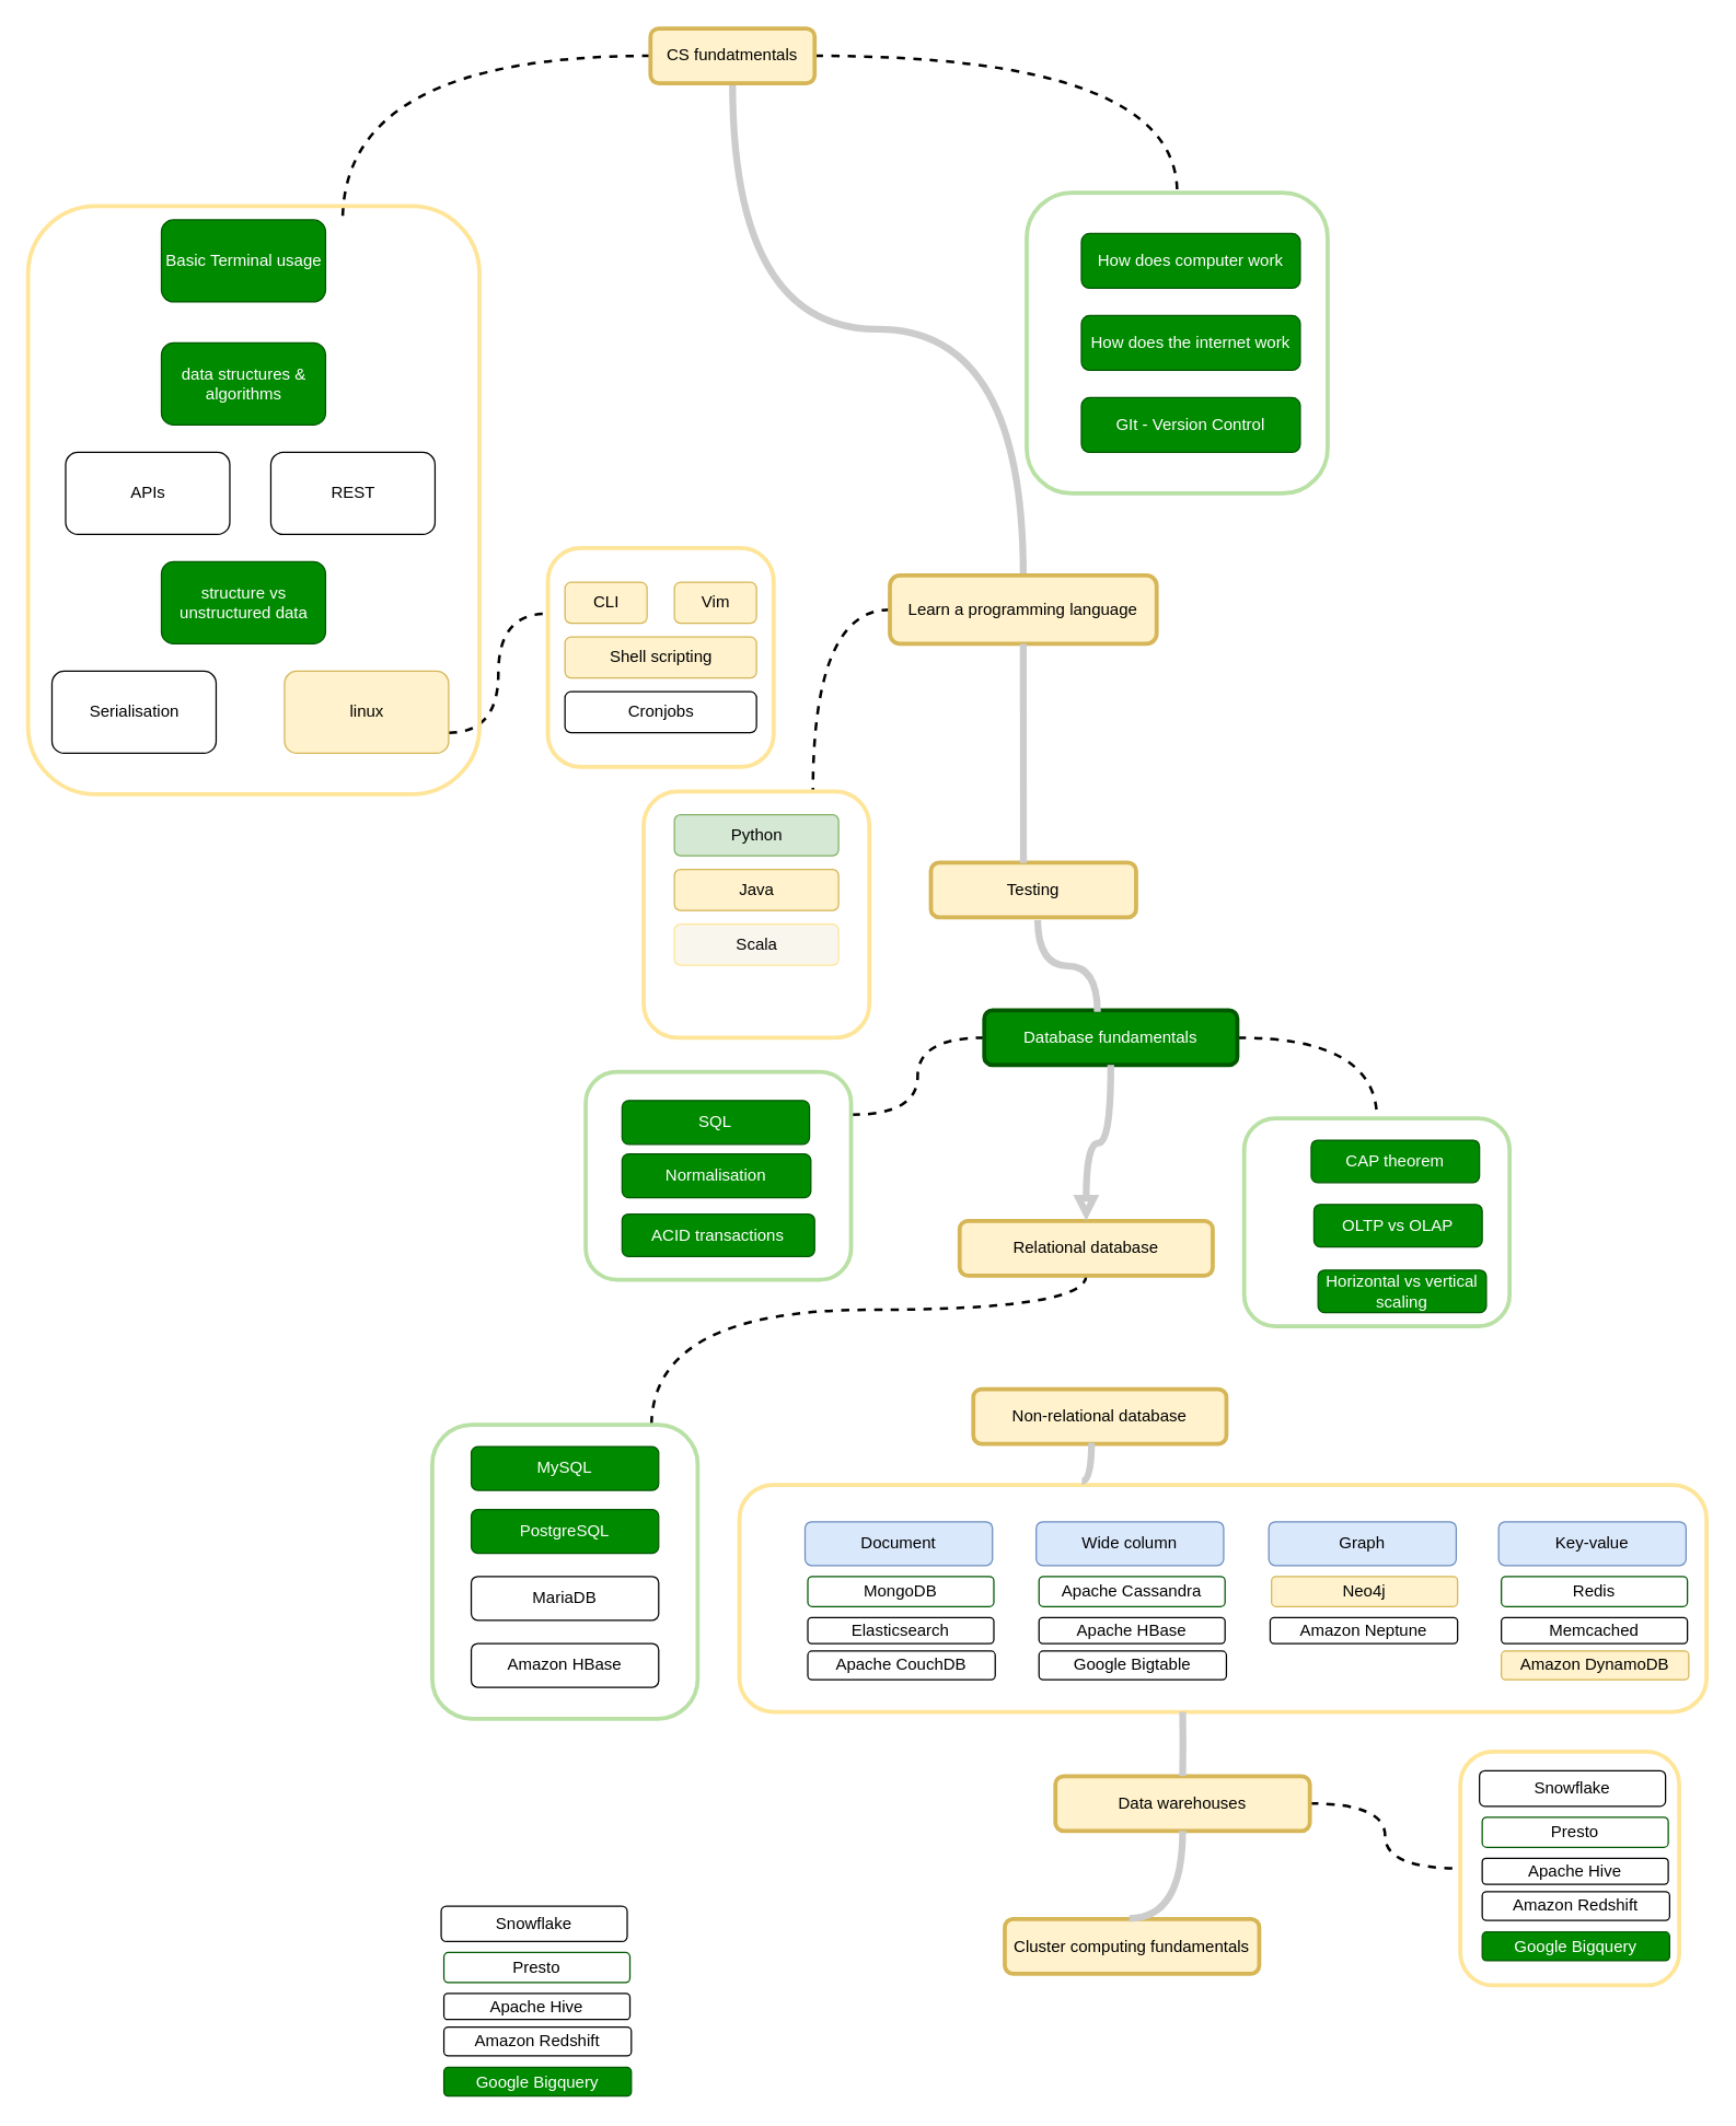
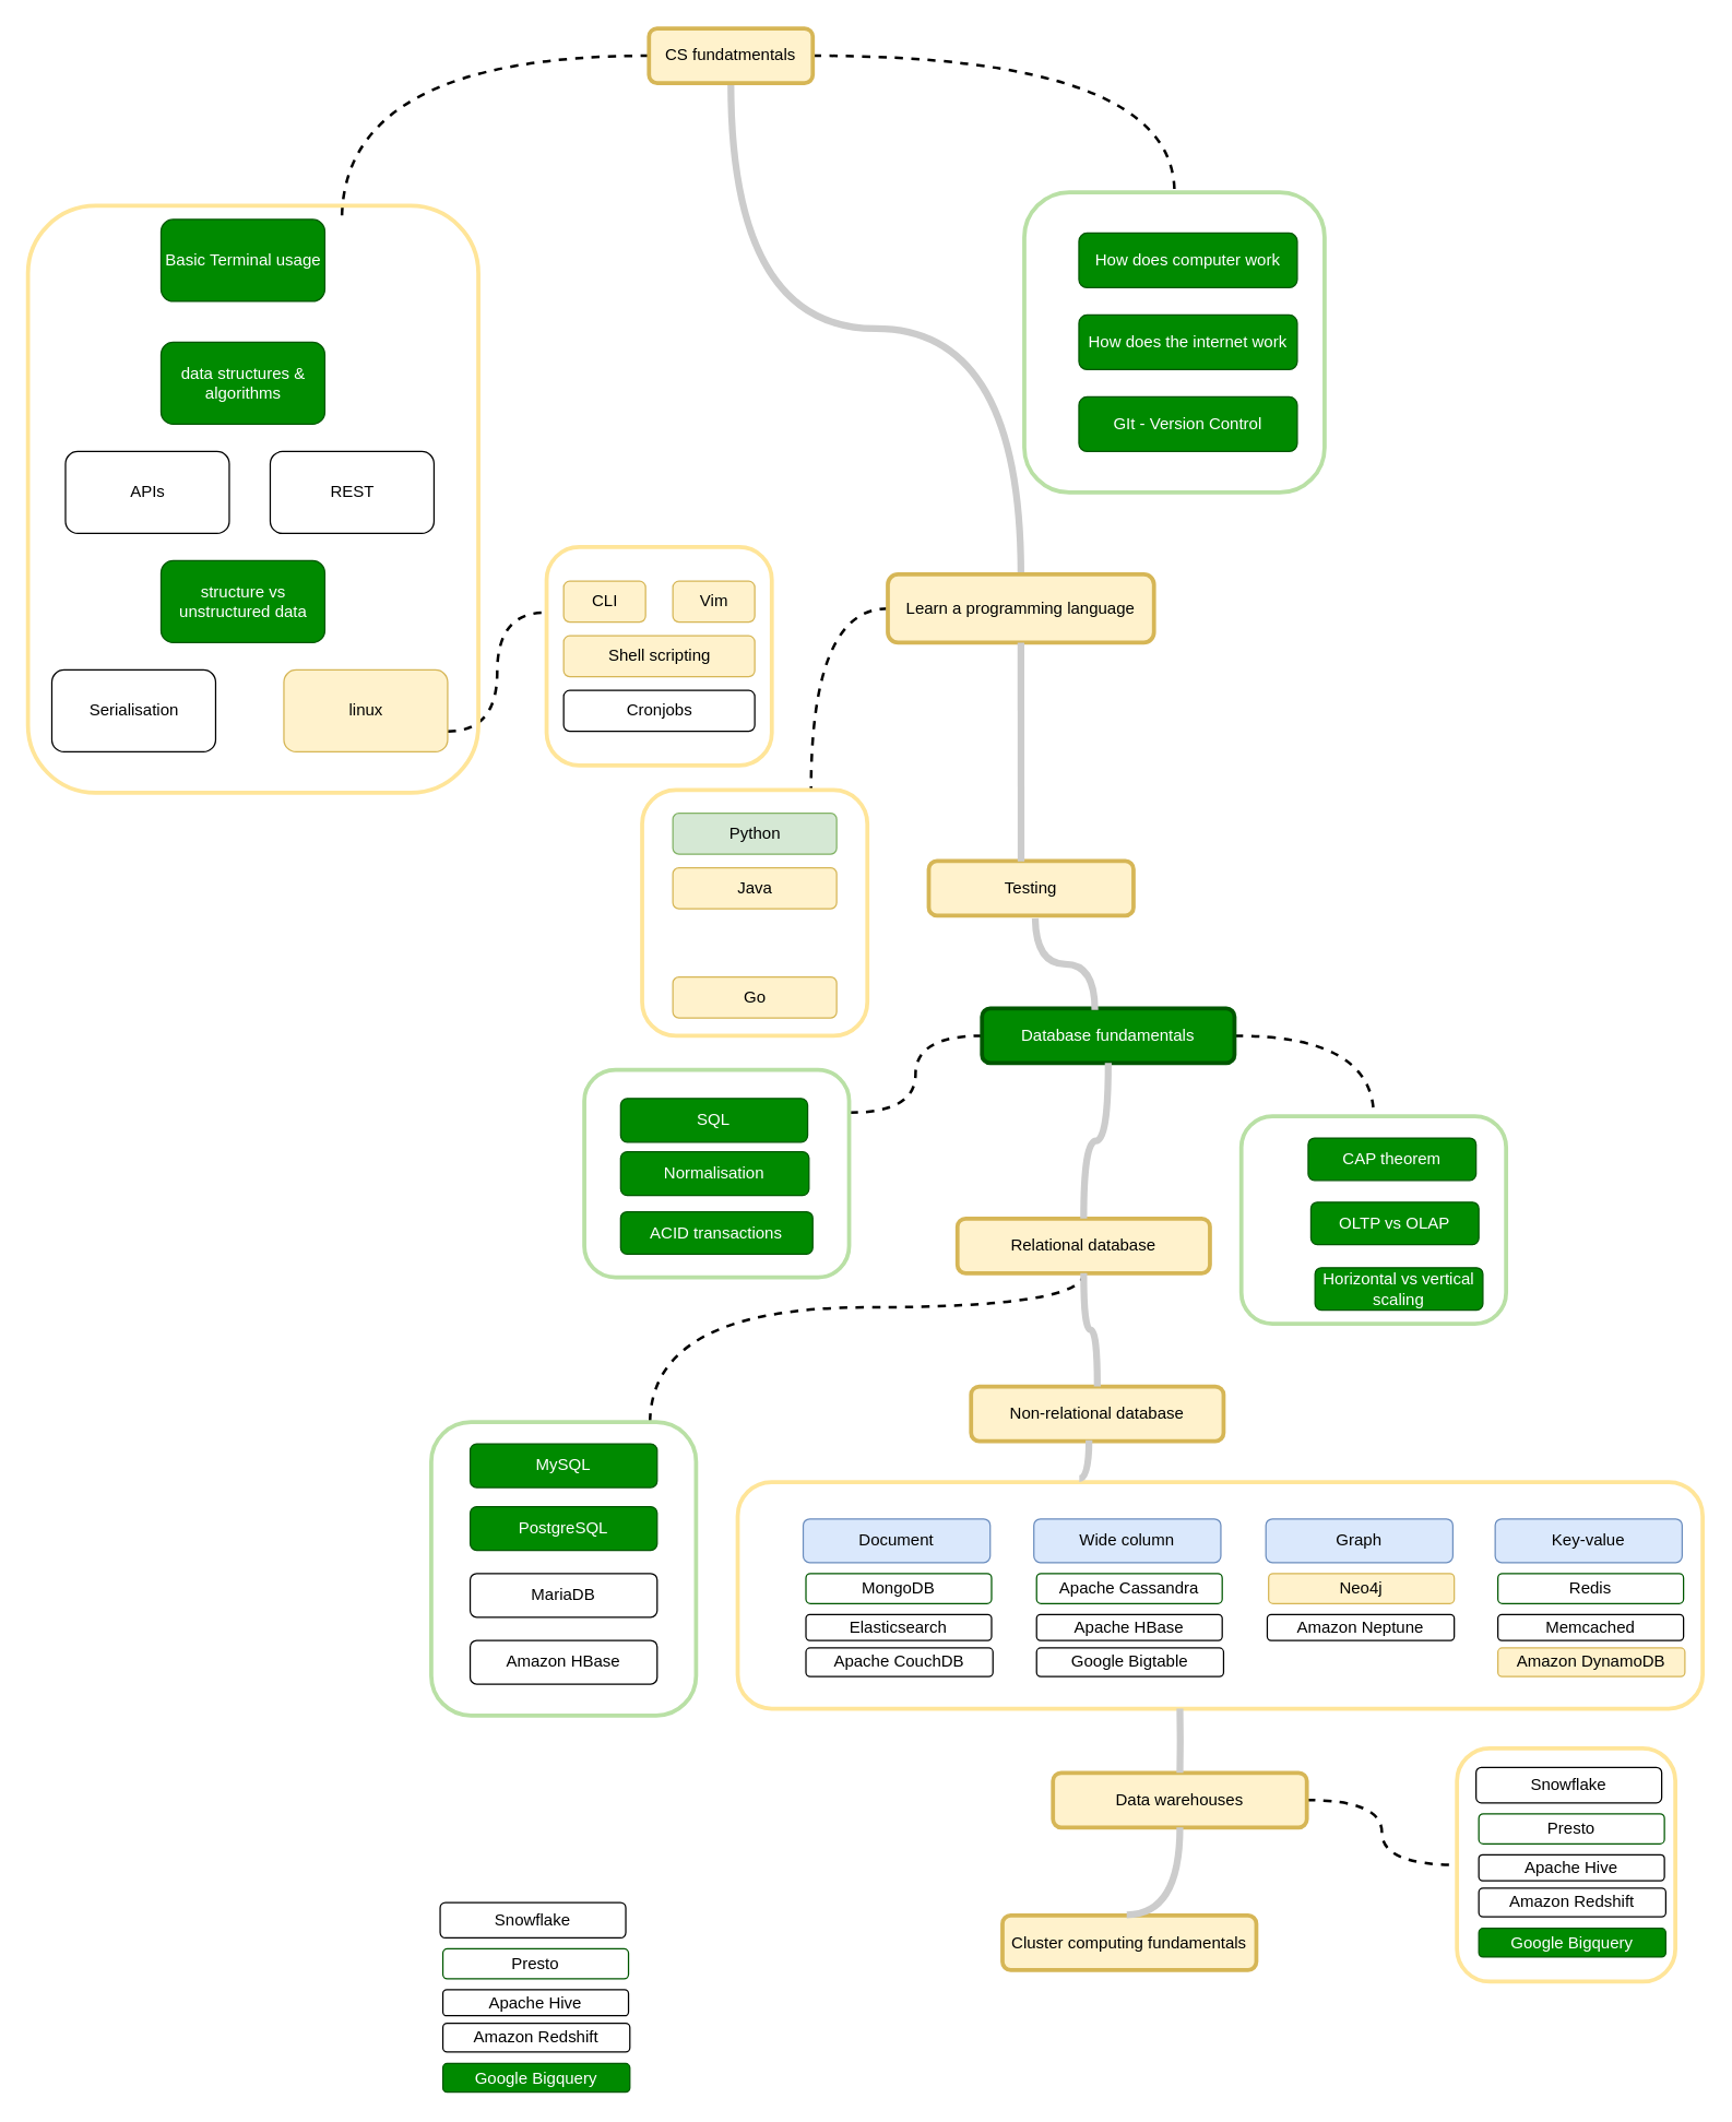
- <mxCell id="38" value="Scala" style="rounded=1;whiteSpace=wrap;html=1;shadow=0;strokeWidth=1;fillColor=#f9f7ed;strokeColor=#FFE599;" vertex="1" parent="35"><mxGeometry y="80" width="120" height="30" as="geometry" /></mxCell>
+ <mxCell id="39" value="Go" style="rounded=1;whiteSpace=wrap;html=1;shadow=0;strokeColor=#d6b656;strokeWidth=1;fillColor=#fff2cc;" vertex="1" parent="35"><mxGeometry y="120" width="120" height="30" as="geometry" /></mxCell>
- <mxCell id="52" style="edgeStyle=orthogonalEdgeStyle;curved=1;orthogonalLoop=1;jettySize=auto;html=1;endArrow=block;endFill=0;strokeWidth=5;fontColor=#000000;strokeColor=#CCCCCC;exitX=0.5;exitY=1;exitDx=0;exitDy=0;" edge="1" parent="1" source="34" target="51"><mxGeometry relative="1" as="geometry"><mxPoint x="812" y="785" as="sourcePoint" /><mxPoint x="768" y="682" as="targetPoint" /></mxGeometry></mxCell>
+ <mxCell id="52" style="edgeStyle=orthogonalEdgeStyle;curved=1;orthogonalLoop=1;jettySize=auto;html=1;endArrow=none;endFill=0;strokeWidth=5;fontColor=#000000;strokeColor=#CCCCCC;exitX=0.5;exitY=1;exitDx=0;exitDy=0;" edge="1" parent="1" source="34" target="51"><mxGeometry relative="1" as="geometry"><mxPoint x="812" y="785" as="sourcePoint" /><mxPoint x="768" y="682" as="targetPoint" /></mxGeometry></mxCell>
+ <mxCell id="59" style="edgeStyle=orthogonalEdgeStyle;curved=1;orthogonalLoop=1;jettySize=auto;html=1;endArrow=none;endFill=0;strokeWidth=5;fontColor=#000000;strokeColor=#CCCCCC;exitX=0.5;exitY=1;exitDx=0;exitDy=0;entryX=0.5;entryY=0;entryDx=0;entryDy=0;" edge="1" parent="1" source="51" target="58"><mxGeometry relative="1" as="geometry"><mxPoint x="821.5" y="788" as="sourcePoint" /><mxPoint x="803.5" y="902" as="targetPoint" /></mxGeometry></mxCell>
